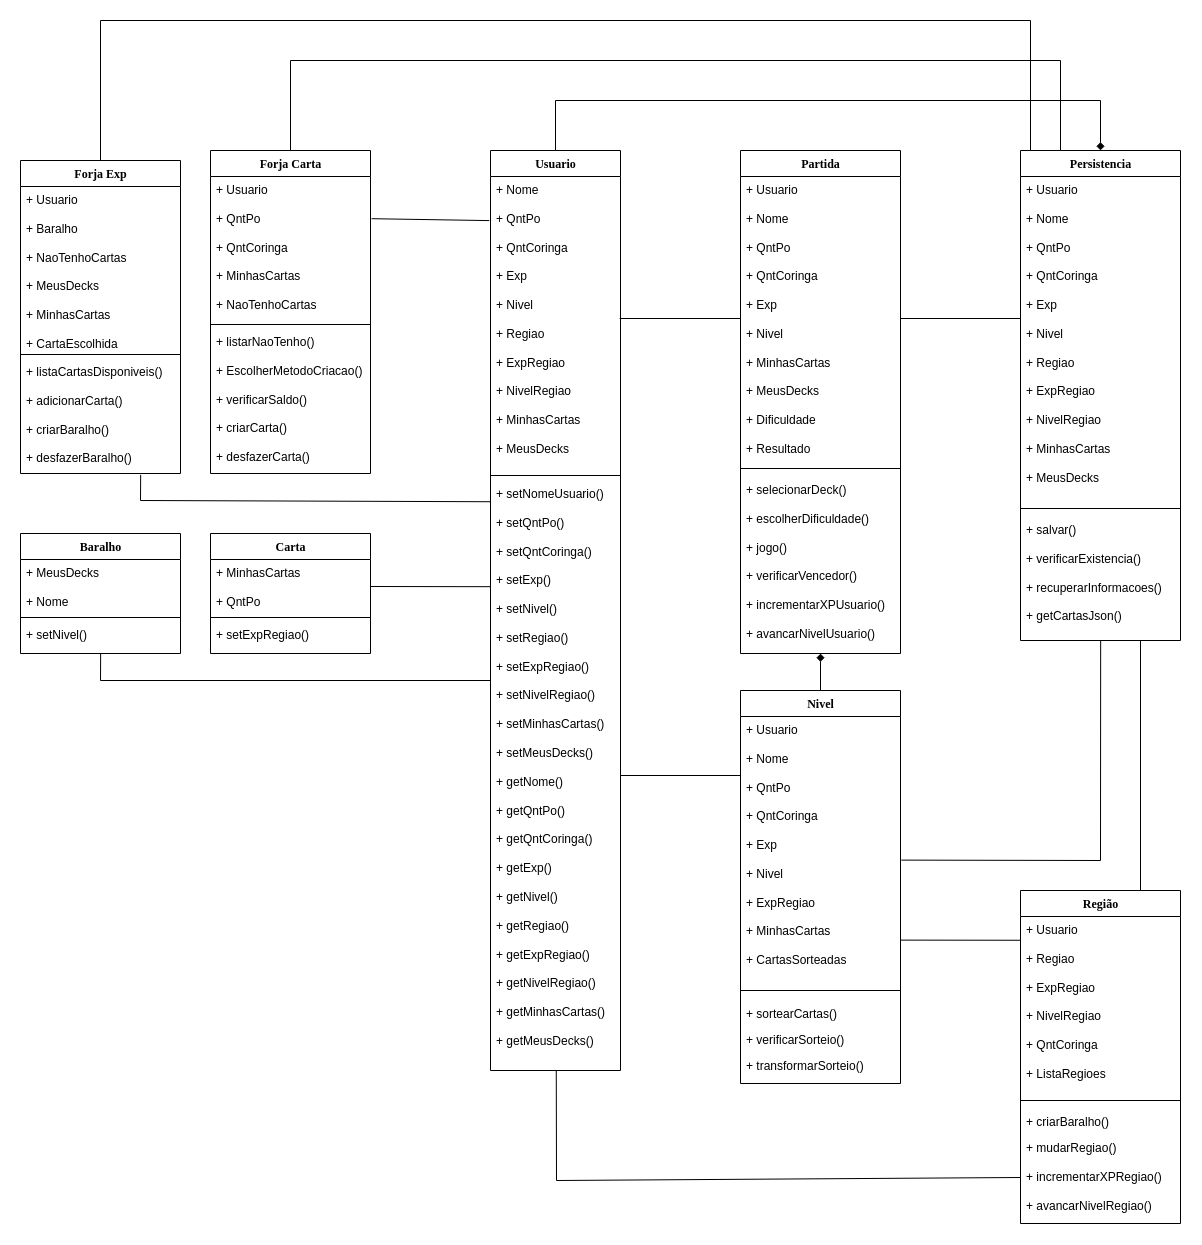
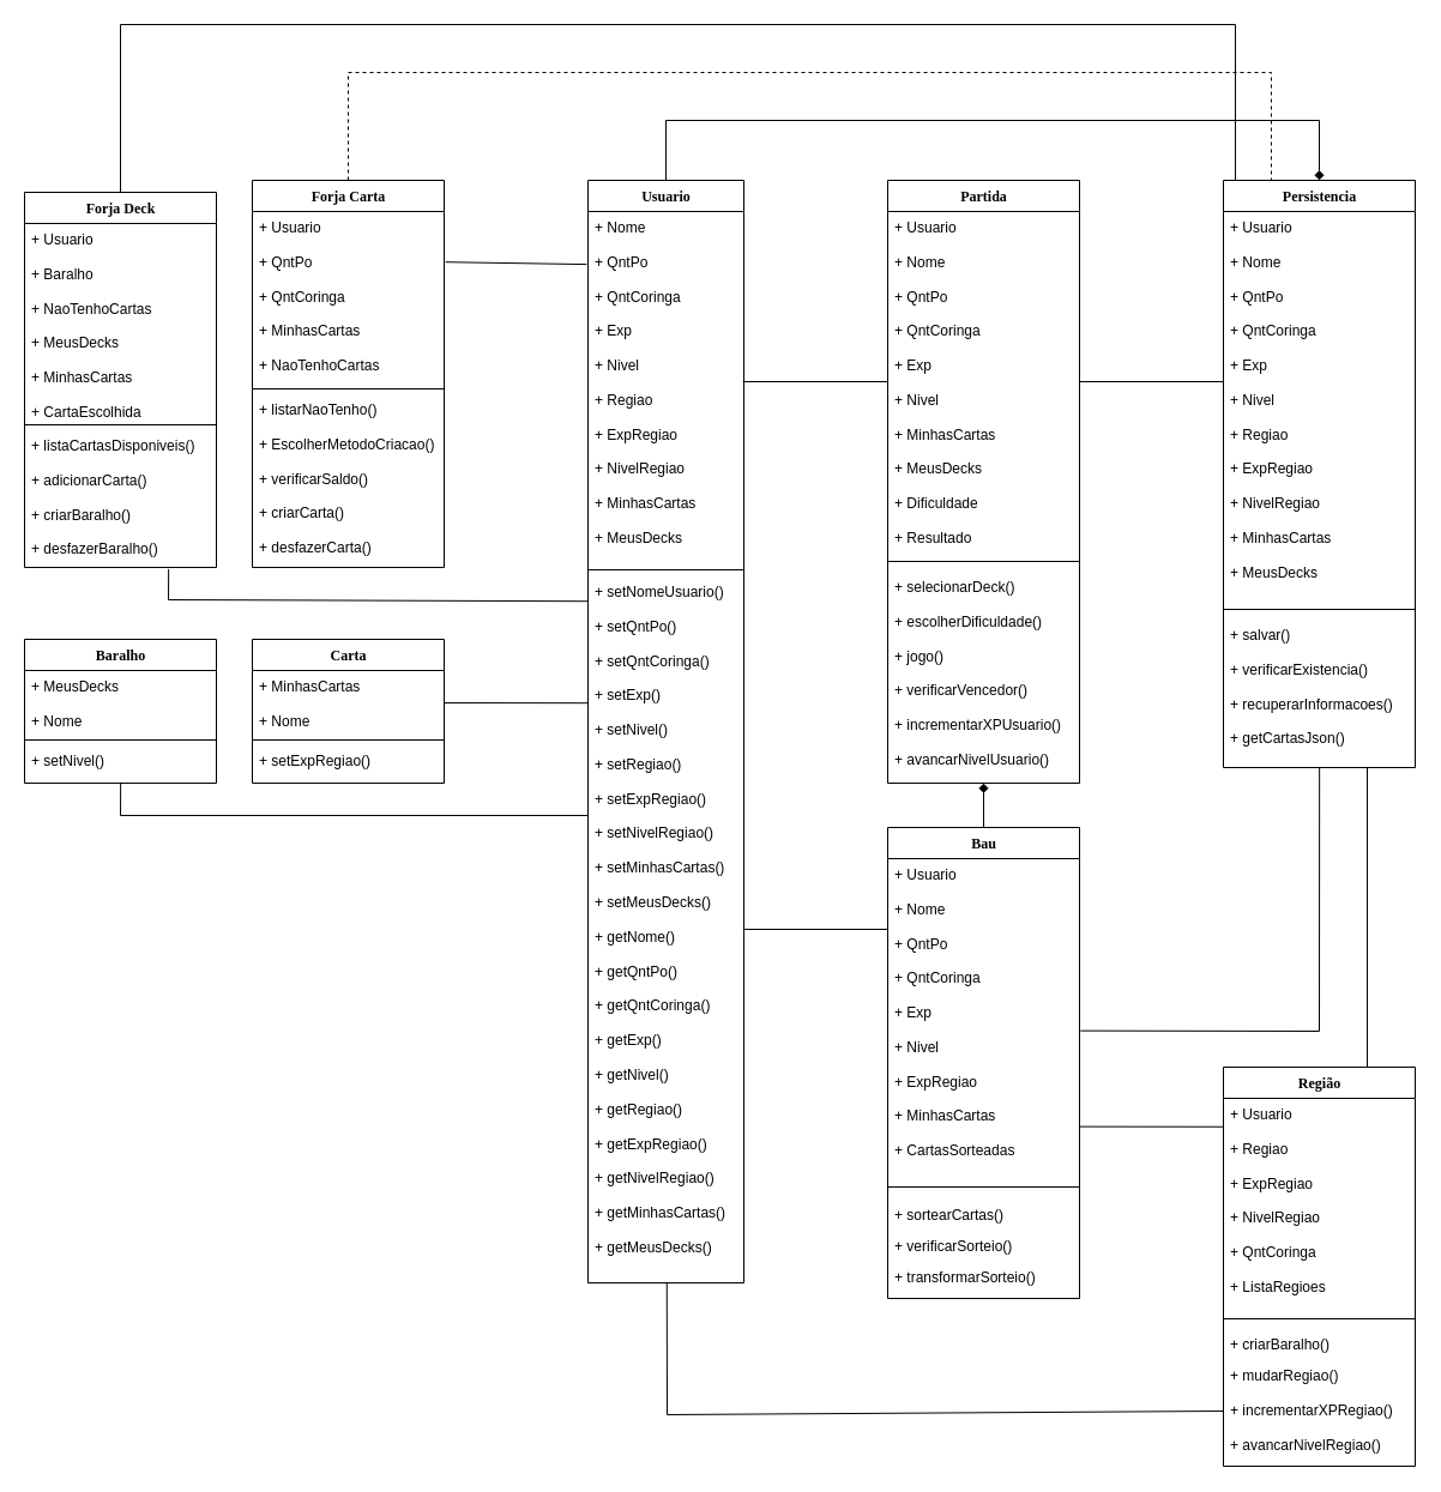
- <mxCell id="53" value="" style="endArrow=none;html=1;rounded=0;exitX=0.5;exitY=0;exitDx=0;exitDy=0;entryX=0.25;entryY=0;entryDx=0;entryDy=0;" edge="1" parent="1" source="23" target="38"><mxGeometry width="50" height="50" relative="1" as="geometry"><mxPoint x="400" y="70" as="sourcePoint" /><mxPoint x="450" y="20" as="targetPoint" /><Array as="points"><mxPoint x="290" y="60" /><mxPoint x="1060" y="60" /></Array></mxGeometry></mxCell>
+ <mxCell id="53" value="" style="endArrow=none;html=1;rounded=0;exitX=0.5;exitY=0;exitDx=0;exitDy=0;entryX=0.25;entryY=0;entryDx=0;entryDy=0;dashed=1;" edge="1" parent="1" source="23" target="38"><mxGeometry width="50" height="50" relative="1" as="geometry"><mxPoint x="400" y="70" as="sourcePoint" /><mxPoint x="450" y="20" as="targetPoint" /><Array as="points"><mxPoint x="290" y="60" /><mxPoint x="1060" y="60" /></Array></mxGeometry></mxCell>
- <mxCell id="19" value="Forja Exp" style="swimlane;html=1;fontStyle=1;align=center;verticalAlign=top;childLayout=stackLayout;horizontal=1;startSize=26;horizontalStack=0;resizeParent=1;resizeLast=0;collapsible=1;marginBottom=0;swimlaneFillColor=#ffffff;shadow=0;comic=0;labelBackgroundColor=none;strokeWidth=1;fillColor=none;fontFamily=Verdana;fontSize=12" parent="1" vertex="1"><mxGeometry x="20" y="160" width="160" height="313" as="geometry"><mxRectangle x="750" y="120" width="120" height="26" as="alternateBounds" /></mxGeometry></mxCell>
+ <mxCell id="19" value="Forja Deck" style="swimlane;html=1;fontStyle=1;align=center;verticalAlign=top;childLayout=stackLayout;horizontal=1;startSize=26;horizontalStack=0;resizeParent=1;resizeLast=0;collapsible=1;marginBottom=0;swimlaneFillColor=#ffffff;shadow=0;comic=0;labelBackgroundColor=none;strokeWidth=1;fillColor=none;fontFamily=Verdana;fontSize=12" parent="1" vertex="1"><mxGeometry x="20" y="160" width="160" height="313" as="geometry"><mxRectangle x="750" y="120" width="120" height="26" as="alternateBounds" /></mxGeometry></mxCell>
- <mxCell id="35" value="+ MinhasCartas&lt;br&gt;&lt;br&gt;+ QntPo" style="text;html=1;strokeColor=none;fillColor=none;align=left;verticalAlign=top;spacingLeft=4;spacingRight=4;whiteSpace=wrap;overflow=hidden;rotatable=0;points=[[0,0.5],[1,0.5]];portConstraint=eastwest;" vertex="1" parent="34"><mxGeometry y="26" width="160" height="54" as="geometry" /></mxCell>
+ <mxCell id="35" value="+ MinhasCartas&lt;br&gt;&lt;br&gt;+ Nome" style="text;html=1;strokeColor=none;fillColor=none;align=left;verticalAlign=top;spacingLeft=4;spacingRight=4;whiteSpace=wrap;overflow=hidden;rotatable=0;points=[[0,0.5],[1,0.5]];portConstraint=eastwest;" vertex="1" parent="34"><mxGeometry y="26" width="160" height="54" as="geometry" /></mxCell>
- <mxCell id="27" value="Nivel" style="swimlane;html=1;fontStyle=1;align=center;verticalAlign=top;childLayout=stackLayout;horizontal=1;startSize=26;horizontalStack=0;resizeParent=1;resizeLast=0;collapsible=1;marginBottom=0;swimlaneFillColor=#ffffff;shadow=0;comic=0;labelBackgroundColor=none;strokeWidth=1;fillColor=none;fontFamily=Verdana;fontSize=12" parent="1" vertex="1"><mxGeometry x="740" y="690" width="160" height="393" as="geometry"><mxRectangle x="520" y="330" width="60" height="26" as="alternateBounds" /></mxGeometry></mxCell>
+ <mxCell id="27" value="Bau" style="swimlane;html=1;fontStyle=1;align=center;verticalAlign=top;childLayout=stackLayout;horizontal=1;startSize=26;horizontalStack=0;resizeParent=1;resizeLast=0;collapsible=1;marginBottom=0;swimlaneFillColor=#ffffff;shadow=0;comic=0;labelBackgroundColor=none;strokeWidth=1;fillColor=none;fontFamily=Verdana;fontSize=12" parent="1" vertex="1"><mxGeometry x="740" y="690" width="160" height="393" as="geometry"><mxRectangle x="520" y="330" width="60" height="26" as="alternateBounds" /></mxGeometry></mxCell>
